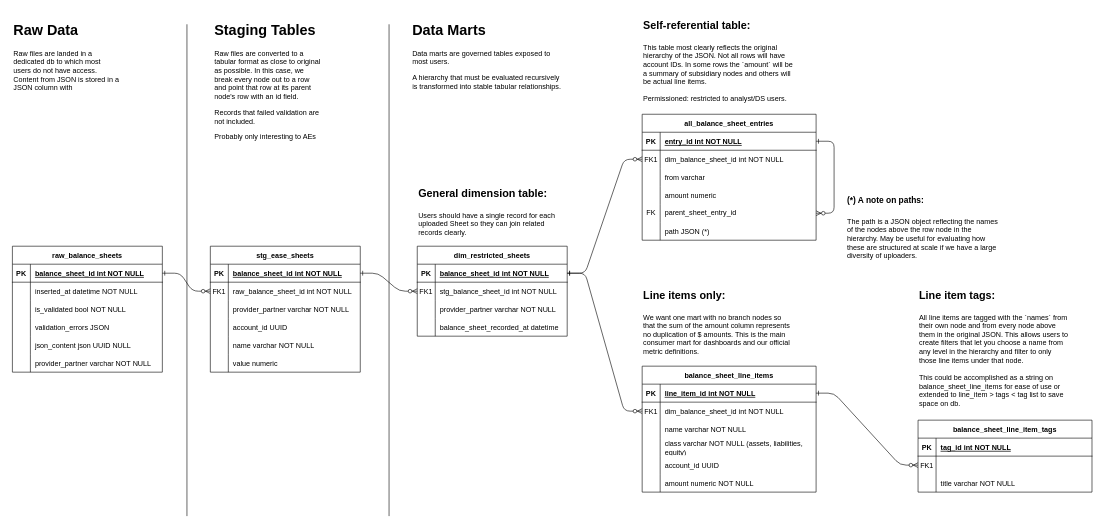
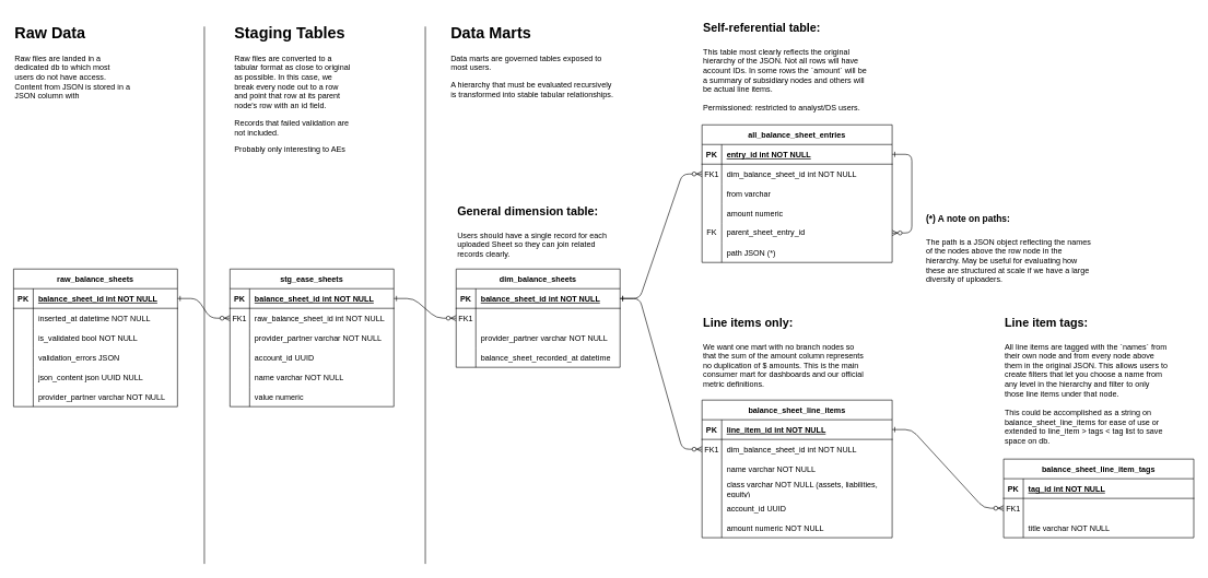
- <mxCell id="46" value="dim_restricted_sheets" style="shape=table;startSize=30;container=1;collapsible=1;childLayout=tableLayout;fixedRows=1;rowLines=0;fontStyle=1;align=center;resizeLast=1;" parent="1" vertex="1"><mxGeometry x="695" y="410" width="250" height="150" as="geometry"><mxRectangle x="450" y="120" width="80" height="30" as="alternateBounds" /></mxGeometry></mxCell>
+ <mxCell id="46" value="dim_balance_sheets" style="shape=table;startSize=30;container=1;collapsible=1;childLayout=tableLayout;fixedRows=1;rowLines=0;fontStyle=1;align=center;resizeLast=1;" parent="1" vertex="1"><mxGeometry x="695" y="410" width="250" height="150" as="geometry"><mxRectangle x="450" y="120" width="80" height="30" as="alternateBounds" /></mxGeometry></mxCell>
- <mxCell id="52" value="stg_balance_sheet_id int NOT NULL" style="shape=partialRectangle;overflow=hidden;connectable=0;fillColor=none;top=0;left=0;bottom=0;right=0;align=left;spacingLeft=6;" parent="50" vertex="1"><mxGeometry x="30" width="220" height="30" as="geometry"><mxRectangle width="220" height="30" as="alternateBounds" /></mxGeometry></mxCell>
